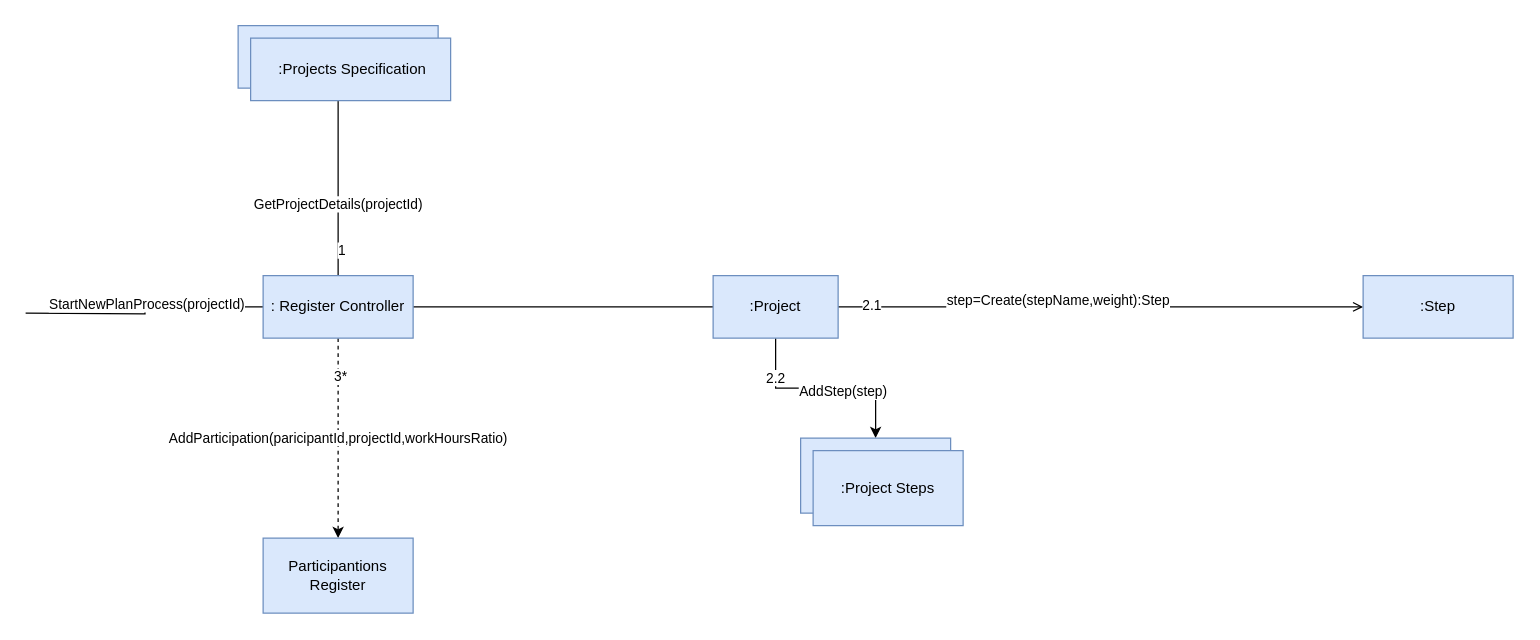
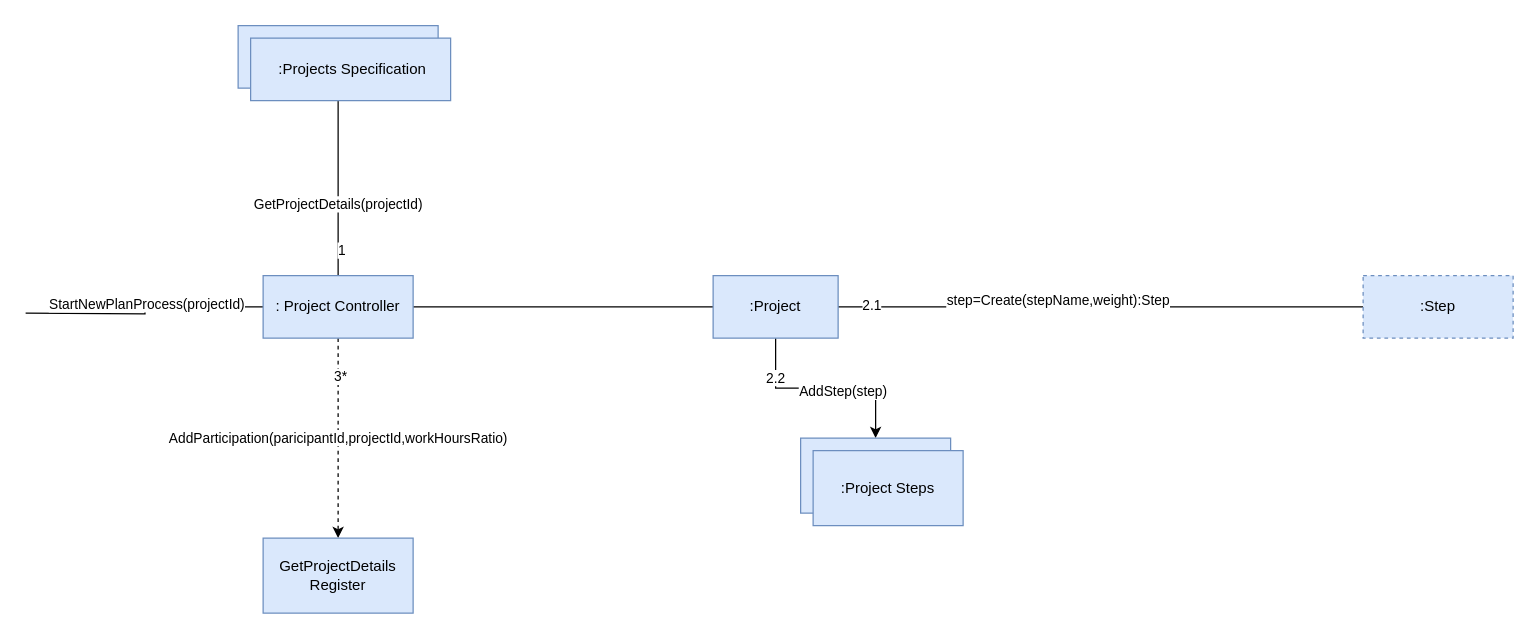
- <mxCell id="10" value=": Register Controller" style="rounded=0;whiteSpace=wrap;html=1;fillColor=#dae8fc;strokeColor=#6c8ebf;" vertex="1" parent="1"><mxGeometry x="210" y="220" width="120" height="50" as="geometry" /></mxCell>
+ <mxCell id="10" value=": Project Controller" style="rounded=0;whiteSpace=wrap;html=1;fillColor=#dae8fc;strokeColor=#6c8ebf;" vertex="1" parent="1"><mxGeometry x="210" y="220" width="120" height="50" as="geometry" /></mxCell>
- <mxCell id="11" value="" style="edgeStyle=orthogonalEdgeStyle;rounded=0;orthogonalLoop=1;jettySize=auto;html=1;endArrow=open;endFill=0;" edge="1" parent="1" source="17" target="18"><mxGeometry relative="1" as="geometry" /></mxCell>
+ <mxCell id="11" value="" style="edgeStyle=orthogonalEdgeStyle;rounded=0;orthogonalLoop=1;jettySize=auto;html=1;endArrow=none;endFill=0;" edge="1" parent="1" source="17" target="18"><mxGeometry relative="1" as="geometry" /></mxCell>
- <mxCell id="18" value=":Step" style="whiteSpace=wrap;html=1;rounded=0;fillColor=#dae8fc;strokeColor=#6c8ebf;" vertex="1" parent="1"><mxGeometry x="1090" y="220" width="120" height="50" as="geometry" /></mxCell>
+ <mxCell id="18" value=":Step" style="whiteSpace=wrap;html=1;rounded=0;fillColor=#dae8fc;strokeColor=#6c8ebf;dashed=1;" vertex="1" parent="1"><mxGeometry x="1090" y="220" width="120" height="50" as="geometry" /></mxCell>
- <mxCell id="25" value="Participantions Register" style="whiteSpace=wrap;html=1;fillColor=#dae8fc;strokeColor=#6c8ebf;rounded=0;" vertex="1" parent="1"><mxGeometry x="210" y="430" width="120" height="60" as="geometry" /></mxCell>
+ <mxCell id="25" value="GetProjectDetails Register" style="whiteSpace=wrap;html=1;fillColor=#dae8fc;strokeColor=#6c8ebf;rounded=0;" vertex="1" parent="1"><mxGeometry x="210" y="430" width="120" height="60" as="geometry" /></mxCell>
